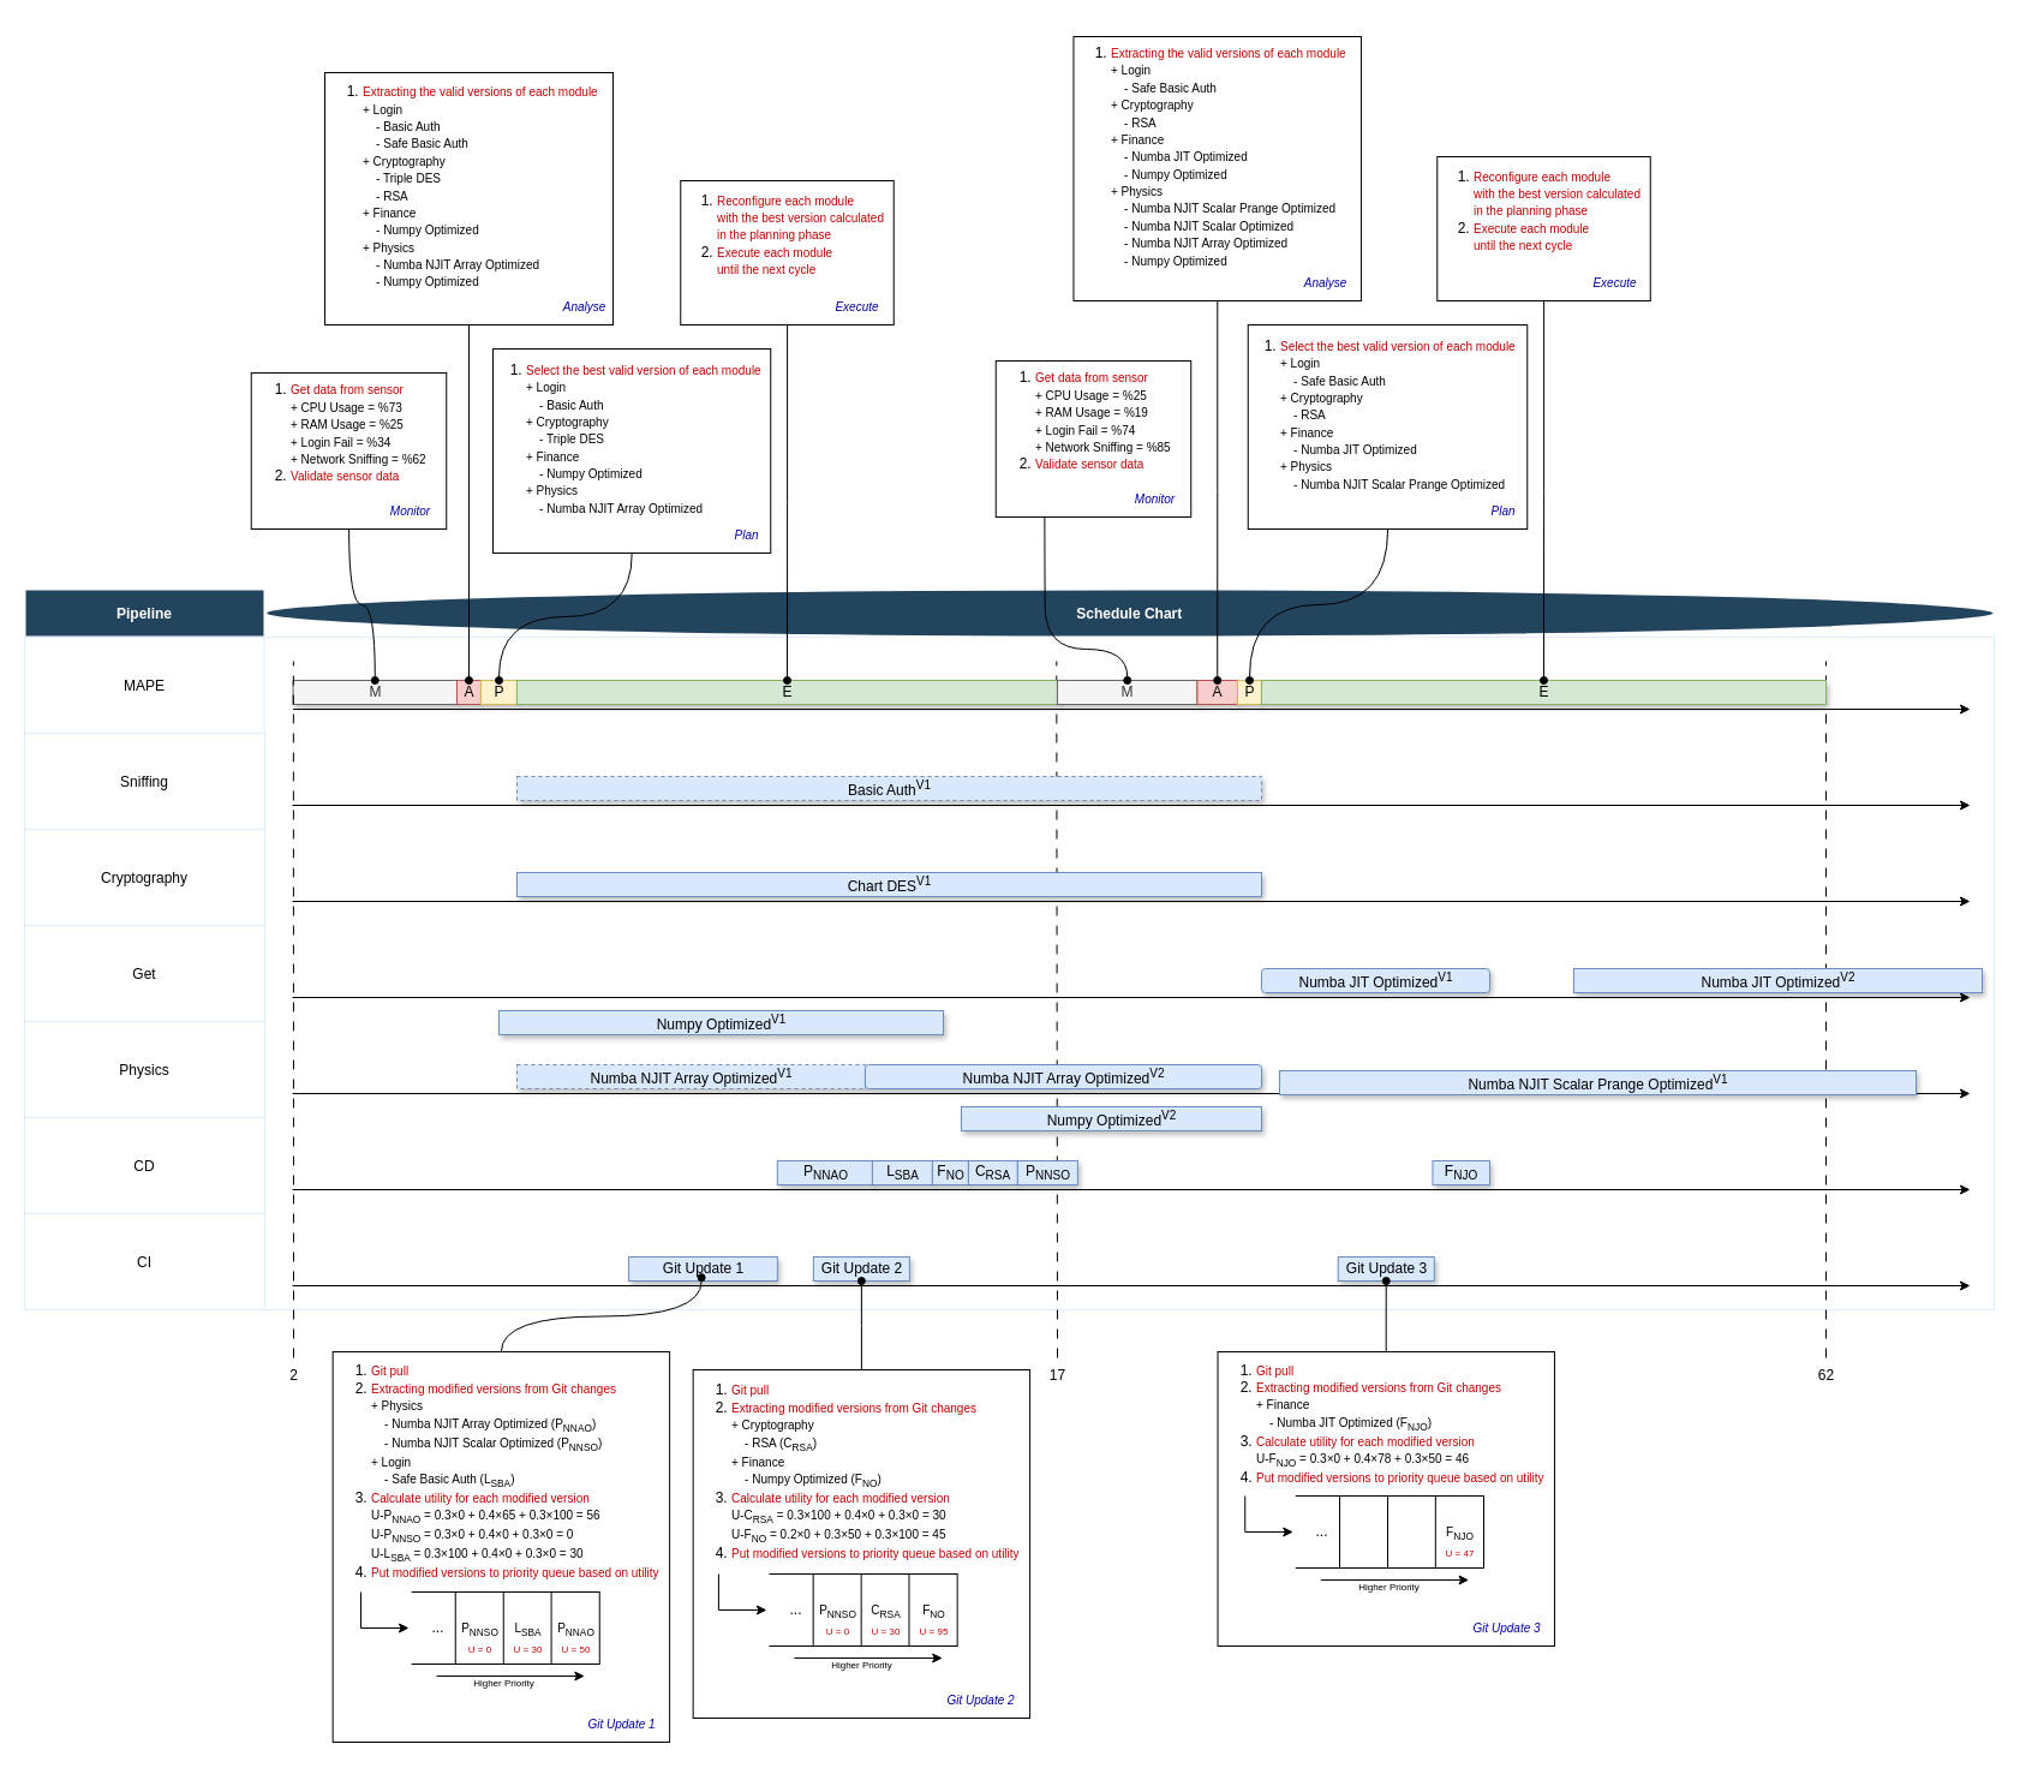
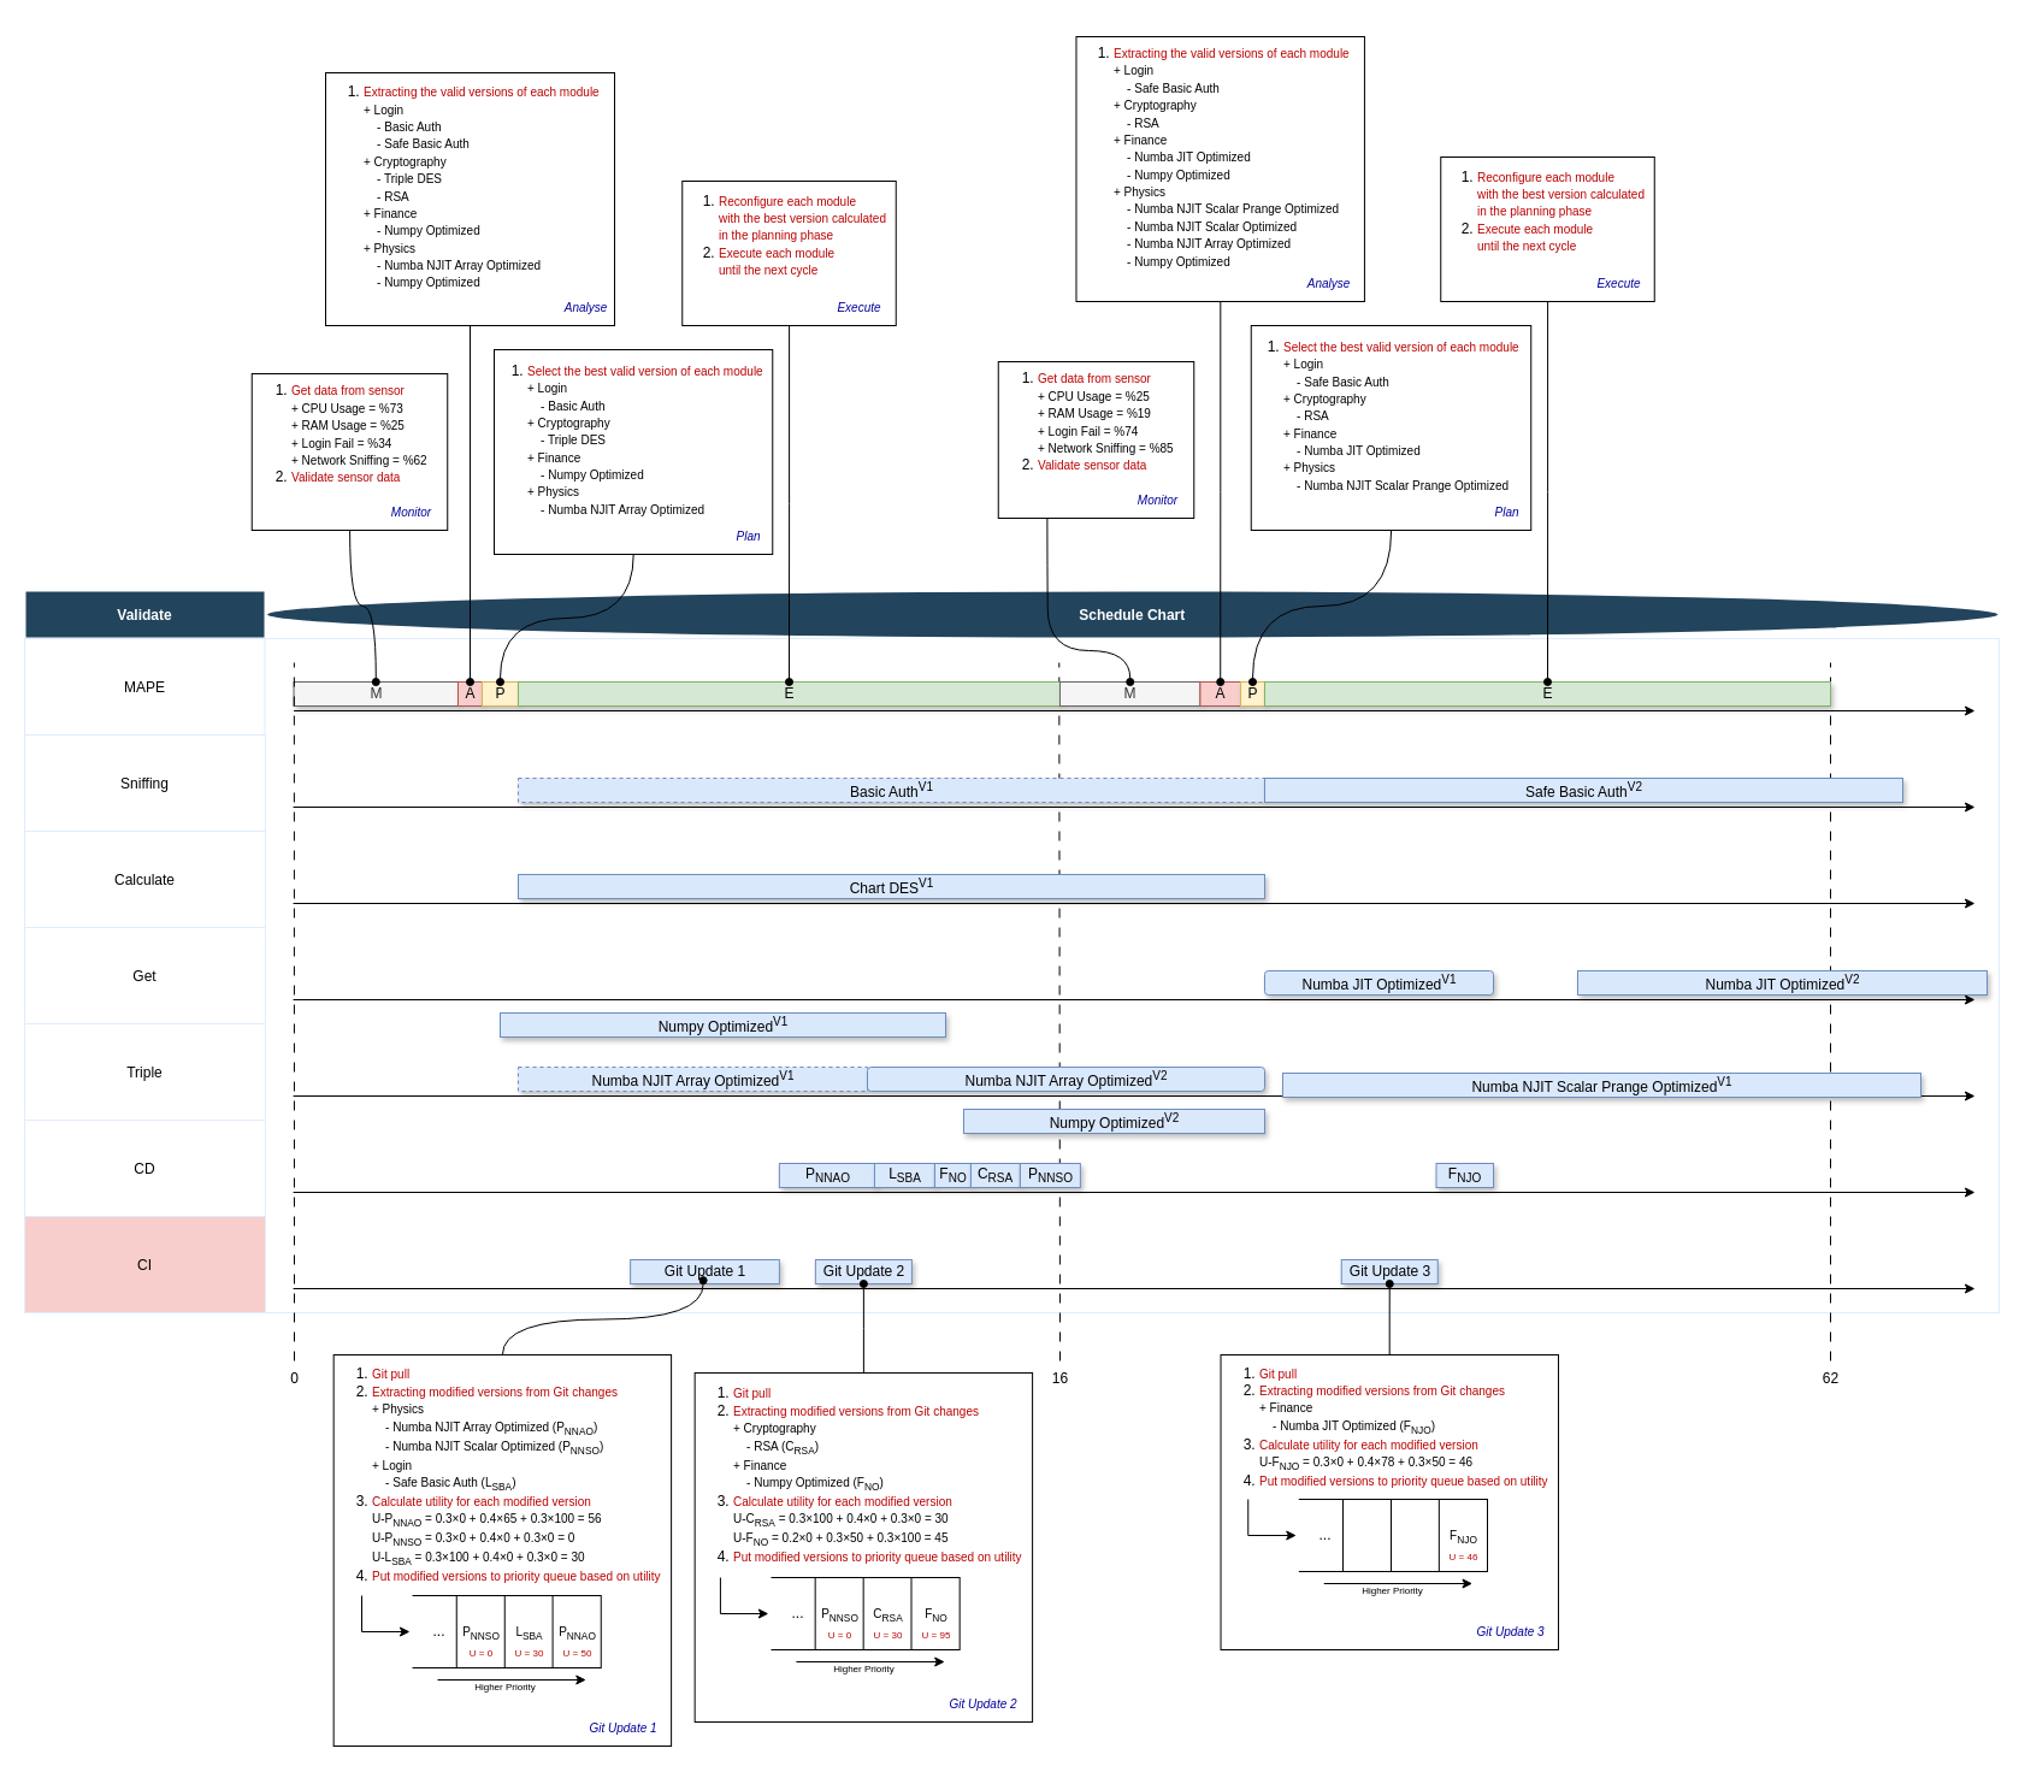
- <mxCell id="2" value="Pipeline" style="fillColor=#23445D;strokeColor=#FFFFFF;strokeWidth=2;fontColor=#FFFFFF;fontStyle=1" parent="1" vertex="1"><mxGeometry x="20" y="490" width="200" height="40" as="geometry" /></mxCell>
+ <mxCell id="2" value="Validate" style="fillColor=#23445D;strokeColor=#FFFFFF;strokeWidth=2;fontColor=#FFFFFF;fontStyle=1" parent="1" vertex="1"><mxGeometry x="20" y="490" width="200" height="40" as="geometry" /></mxCell>
+ <mxCell id="27" value="Safe Basic Auth&lt;sup&gt;V2&lt;/sup&gt;" style="align=center;strokeColor=#6c8ebf;html=1;fillColor=#dae8fc;shadow=1;" parent="1" vertex="1"><mxGeometry x="1050" y="646" width="530" height="20" as="geometry" /></mxCell>
- <mxCell id="10" value="Cryptography" style="align=center;strokeColor=#DEEDFF" parent="1" vertex="1"><mxGeometry x="20" y="690" width="200" height="80" as="geometry" /></mxCell>
+ <mxCell id="10" value="Calculate" style="align=center;strokeColor=#DEEDFF" parent="1" vertex="1"><mxGeometry x="20" y="690" width="200" height="80" as="geometry" /></mxCell>
- <mxCell id="14" value="Physics" style="align=center;strokeColor=#DEEDFF" parent="1" vertex="1"><mxGeometry x="20" y="850" width="200" height="80" as="geometry" /></mxCell>
+ <mxCell id="14" value="Triple" style="align=center;strokeColor=#DEEDFF" parent="1" vertex="1"><mxGeometry x="20" y="850" width="200" height="80" as="geometry" /></mxCell>
- <mxCell id="67" value="CI" style="align=center;strokeColor=#DEEDFF" parent="1" vertex="1"><mxGeometry x="20" y="1010" width="200" height="80" as="geometry" /></mxCell>
+ <mxCell id="67" value="CI" style="align=center;strokeColor=#DEEDFF;fillColor=#f8cecc;" parent="1" vertex="1"><mxGeometry x="20" y="1010" width="200" height="80" as="geometry" /></mxCell>
- <mxCell id="69" value="2" style="text;html=1;align=center;verticalAlign=middle;resizable=0;points=[];autosize=1;strokeColor=none;fillColor=none;" parent="1" vertex="1"><mxGeometry x="228.75" y="1130" width="30" height="30" as="geometry" /></mxCell>
+ <mxCell id="69" value="0" style="text;html=1;align=center;verticalAlign=middle;resizable=0;points=[];autosize=1;strokeColor=none;fillColor=none;" parent="1" vertex="1"><mxGeometry x="228.75" y="1130" width="30" height="30" as="geometry" /></mxCell>
- <mxCell id="87" value="17" style="text;html=1;align=center;verticalAlign=middle;resizable=0;points=[];autosize=1;strokeColor=none;fillColor=none;" parent="1" vertex="1"><mxGeometry x="860" y="1130" width="40" height="30" as="geometry" /></mxCell>
+ <mxCell id="87" value="16" style="text;html=1;align=center;verticalAlign=middle;resizable=0;points=[];autosize=1;strokeColor=none;fillColor=none;" parent="1" vertex="1"><mxGeometry x="860" y="1130" width="40" height="30" as="geometry" /></mxCell>
- <mxCell id="137" value="&lt;font style=&quot;font-size: 8px;&quot;&gt;&lt;font style=&quot;color: rgb(186, 0, 0);&quot;&gt;U = 47&lt;/font&gt;&lt;/font&gt;" style="text;html=1;align=center;verticalAlign=middle;resizable=0;points=[];autosize=1;strokeColor=none;fillColor=none;" vertex="1" parent="1"><mxGeometry x="1190" y="1277" width="50" height="30" as="geometry" /></mxCell>
+ <mxCell id="137" value="&lt;font style=&quot;font-size: 8px;&quot;&gt;&lt;font style=&quot;color: rgb(186, 0, 0);&quot;&gt;U = 46&lt;/font&gt;&lt;/font&gt;" style="text;html=1;align=center;verticalAlign=middle;resizable=0;points=[];autosize=1;strokeColor=none;fillColor=none;" vertex="1" parent="1"><mxGeometry x="1190" y="1277" width="50" height="30" as="geometry" /></mxCell>
